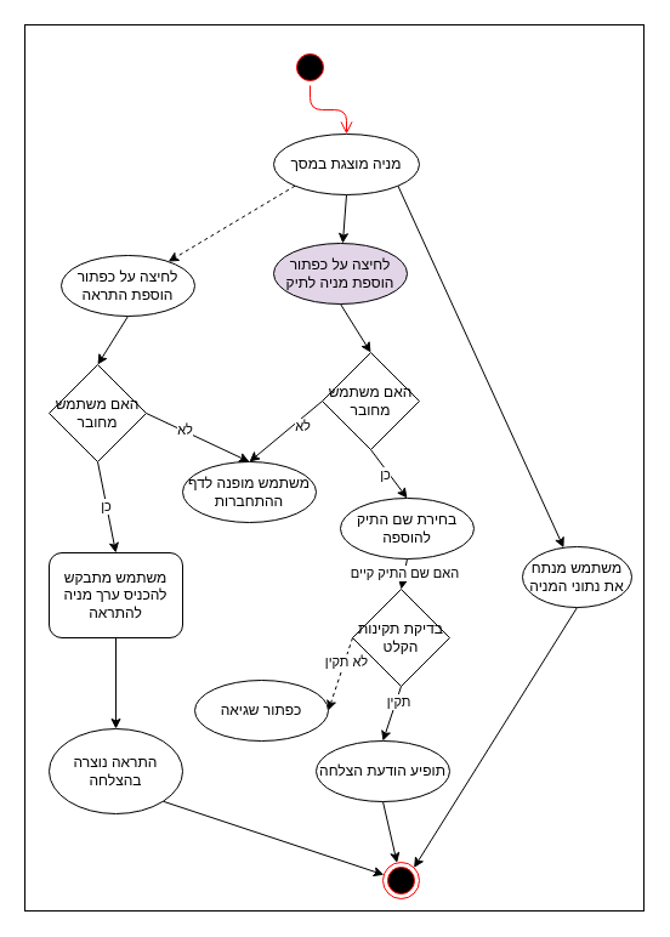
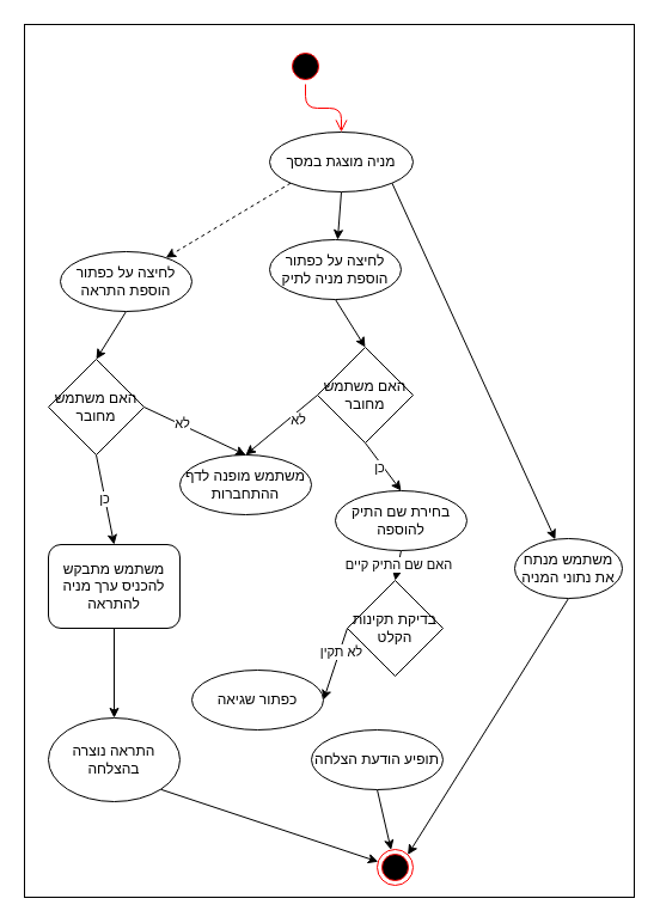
- <mxCell id="13" value="לחיצה על כפתור הוספת מניה לתיק" style="ellipse;whiteSpace=wrap;html=1;fillColor=#e1d5e7;" parent="1" vertex="1"><mxGeometry x="225" y="200" width="110" height="50" as="geometry" /></mxCell>
+ <mxCell id="13" value="לחיצה על כפתור הוספת מניה לתיק" style="ellipse;whiteSpace=wrap;html=1;" parent="1" vertex="1"><mxGeometry x="225" y="200" width="110" height="50" as="geometry" /></mxCell>
- <mxCell id="29" style="edgeStyle=none;html=1;exitX=0;exitY=0.5;exitDx=0;exitDy=0;entryX=1;entryY=0.5;entryDx=0;entryDy=0;dashed=1;" edge="1" parent="1" source="33" target="34"><mxGeometry relative="1" as="geometry" /></mxCell>
+ <mxCell id="29" style="edgeStyle=none;html=1;exitX=0;exitY=0.5;exitDx=0;exitDy=0;entryX=1;entryY=0.5;entryDx=0;entryDy=0;" edge="1" parent="1" source="33" target="34"><mxGeometry relative="1" as="geometry" /></mxCell>
- <mxCell id="31" style="edgeStyle=none;html=1;exitX=0.5;exitY=1;exitDx=0;exitDy=0;entryX=0.5;entryY=0;entryDx=0;entryDy=0;" edge="1" parent="1" source="33" target="36"><mxGeometry relative="1" as="geometry" /></mxCell>
- <mxCell id="32" value="תקין" style="edgeLabel;html=1;align=center;verticalAlign=middle;resizable=0;points=[];" vertex="1" connectable="0" parent="31"><mxGeometry x="-0.45" y="2" relative="1" as="geometry"><mxPoint as="offset" /></mxGeometry></mxCell>
